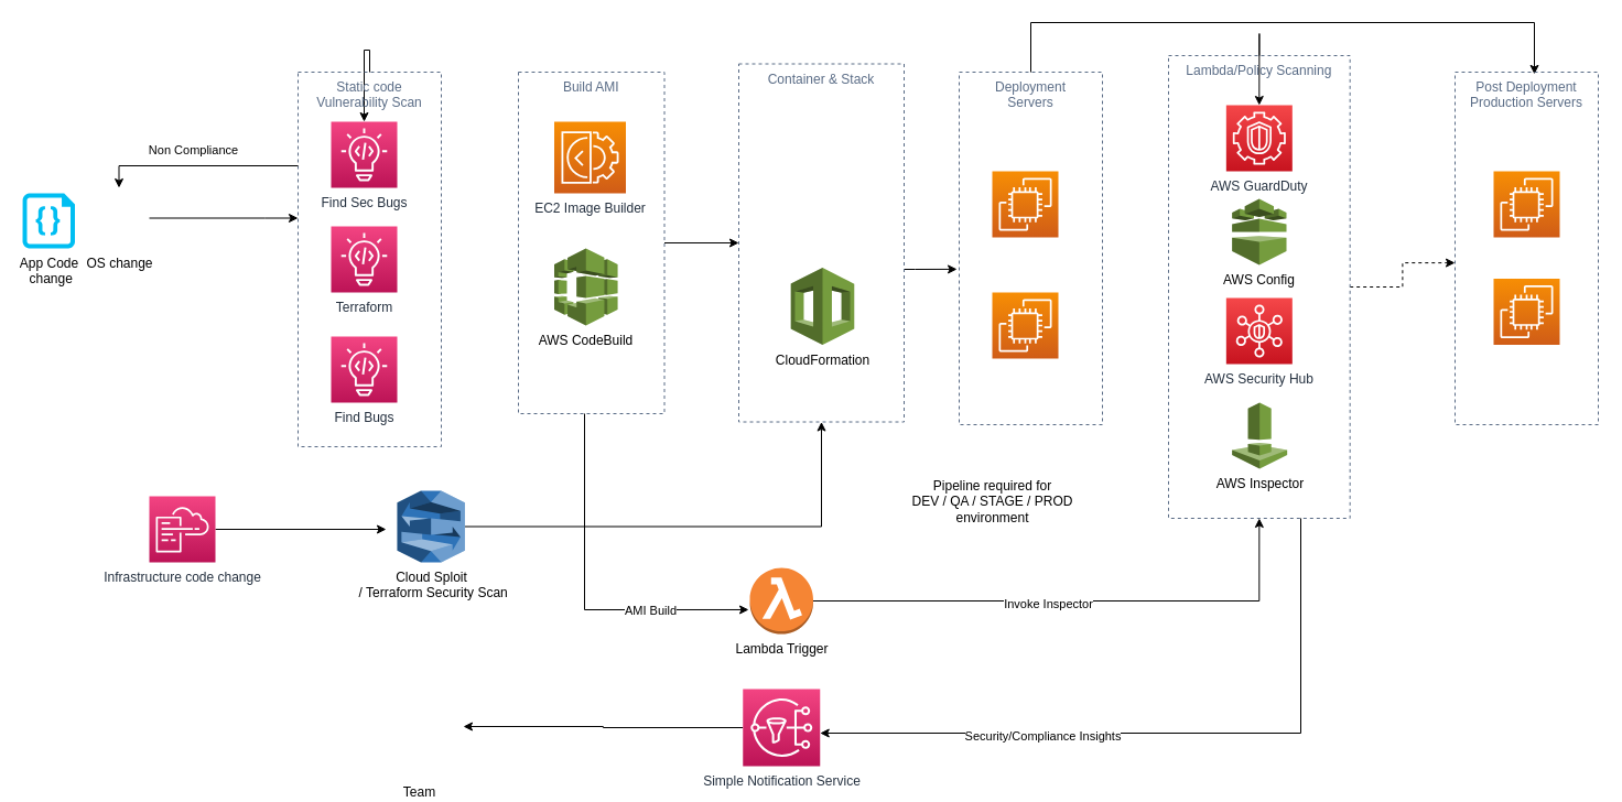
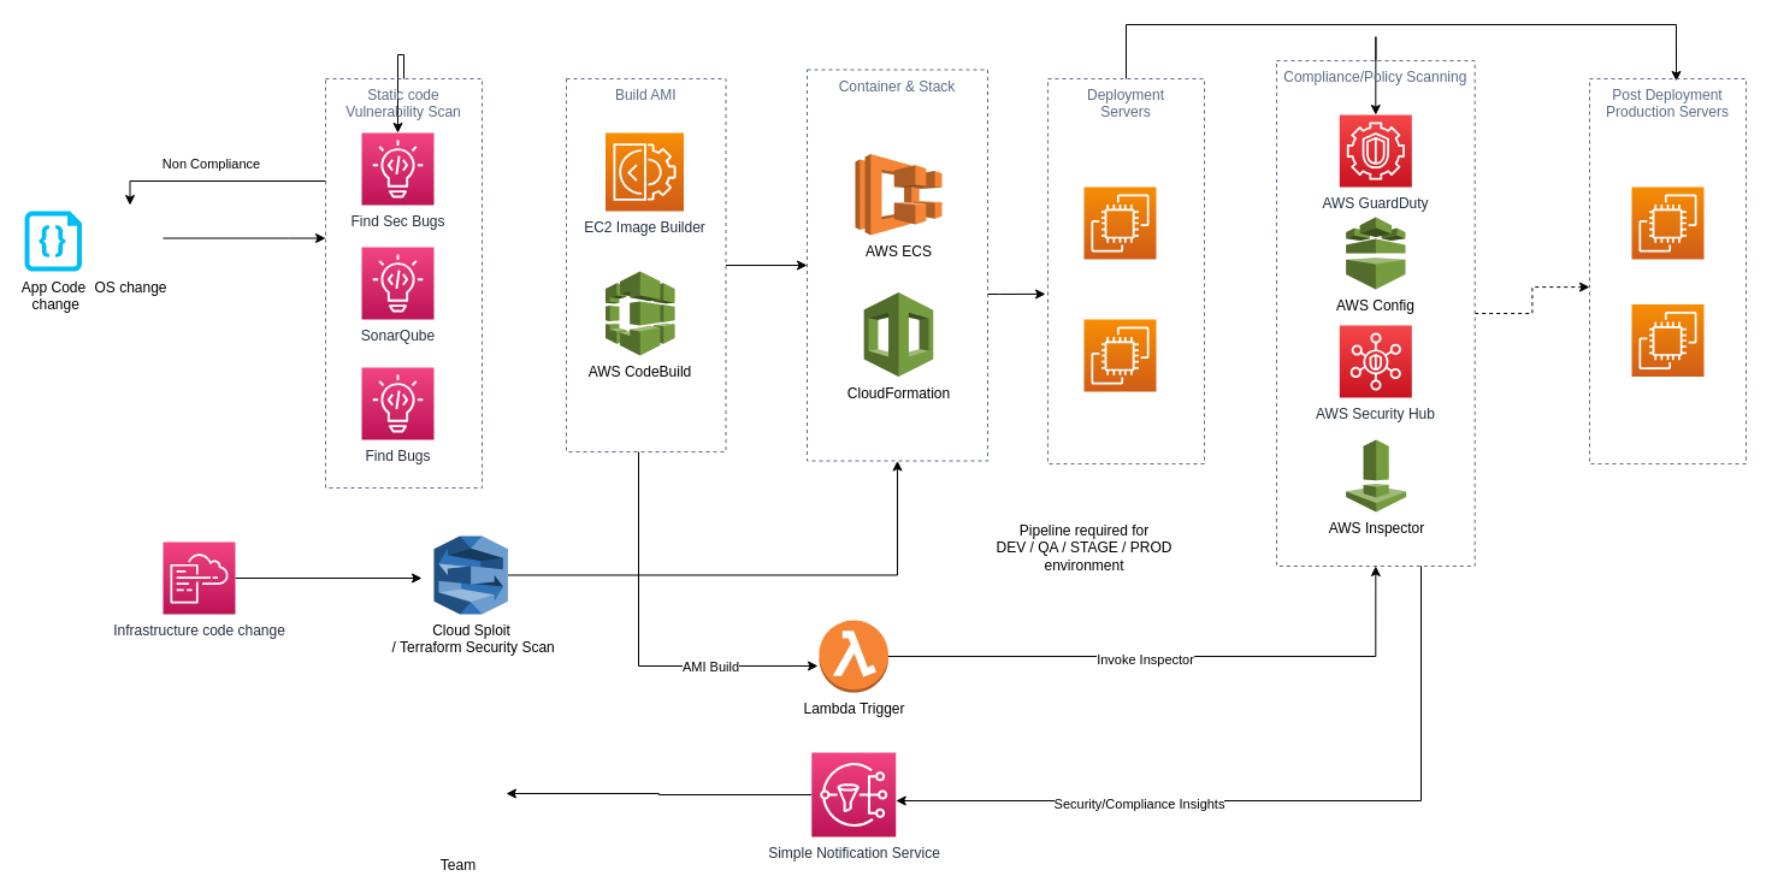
- <mxCell id="22" value="Lambda/Policy Scanning" style="fillColor=none;strokeColor=#5A6C86;dashed=1;verticalAlign=top;fontStyle=0;fontColor=#5A6C86;" parent="1" vertex="1"><mxGeometry x="1060" y="50" width="164.67" height="420" as="geometry" /></mxCell>
+ <mxCell id="22" value="Compliance/Policy Scanning" style="fillColor=none;strokeColor=#5A6C86;dashed=1;verticalAlign=top;fontStyle=0;fontColor=#5A6C86;" parent="1" vertex="1"><mxGeometry x="1060" y="50" width="164.67" height="420" as="geometry" /></mxCell>
+ <mxCell id="23" value="AWS ECS" style="outlineConnect=0;dashed=0;verticalLabelPosition=bottom;verticalAlign=top;align=center;html=1;shape=mxgraph.aws3.ecs;fillColor=#F58534;gradientColor=none;" parent="1" vertex="1"><mxGeometry x="710" y="127.5" width="72" height="67.5" as="geometry" /></mxCell>
- <mxCell id="24" value="Terraform" style="outlineConnect=0;fontColor=#232F3E;gradientColor=#F34482;gradientDirection=north;fillColor=#BC1356;strokeColor=#ffffff;dashed=0;verticalLabelPosition=bottom;verticalAlign=top;align=center;html=1;fontSize=12;fontStyle=0;aspect=fixed;shape=mxgraph.aws4.resourceIcon;resIcon=mxgraph.aws4.codeguru;" parent="1" vertex="1"><mxGeometry x="300" y="205" width="60" height="60" as="geometry" /></mxCell>
+ <mxCell id="24" value="SonarQube" style="outlineConnect=0;fontColor=#232F3E;gradientColor=#F34482;gradientDirection=north;fillColor=#BC1356;strokeColor=#ffffff;dashed=0;verticalLabelPosition=bottom;verticalAlign=top;align=center;html=1;fontSize=12;fontStyle=0;aspect=fixed;shape=mxgraph.aws4.resourceIcon;resIcon=mxgraph.aws4.codeguru;" parent="1" vertex="1"><mxGeometry x="300" y="205" width="60" height="60" as="geometry" /></mxCell>
